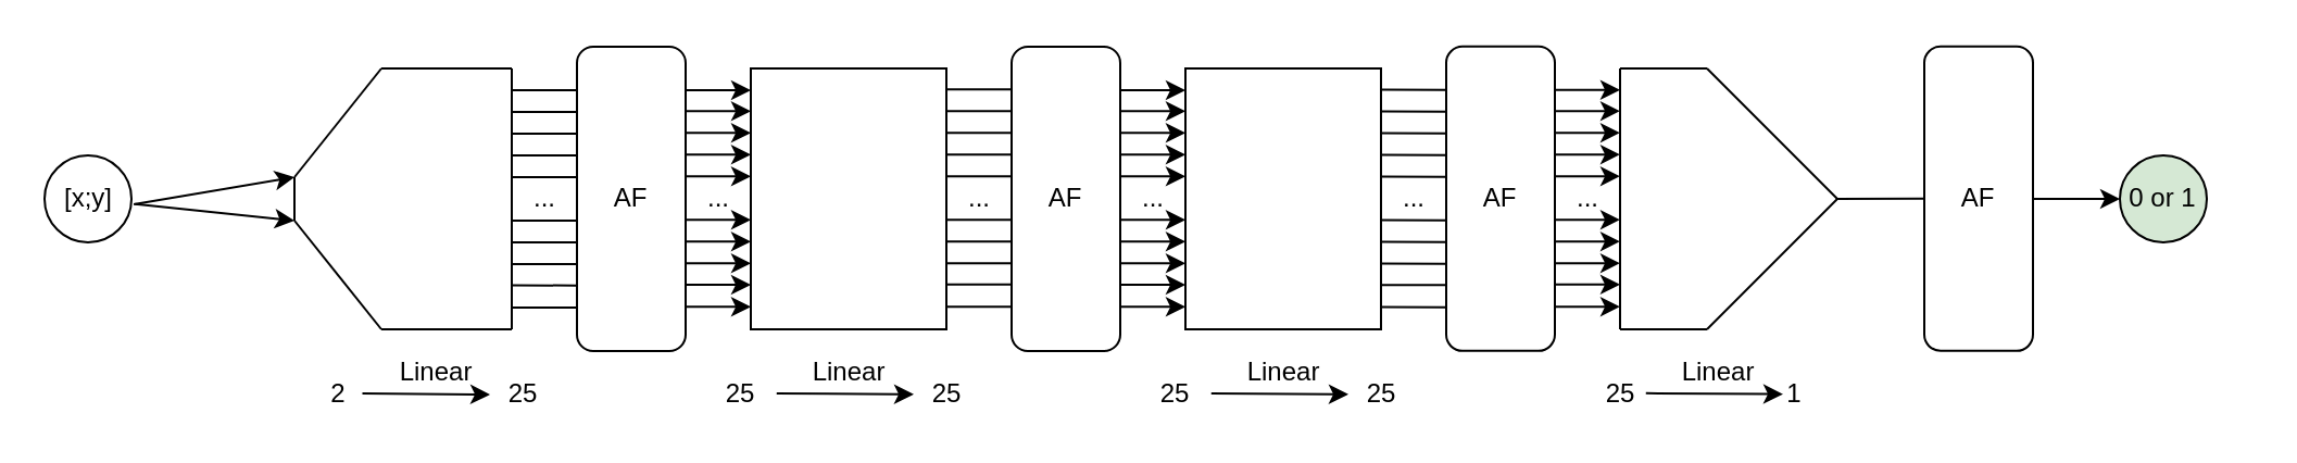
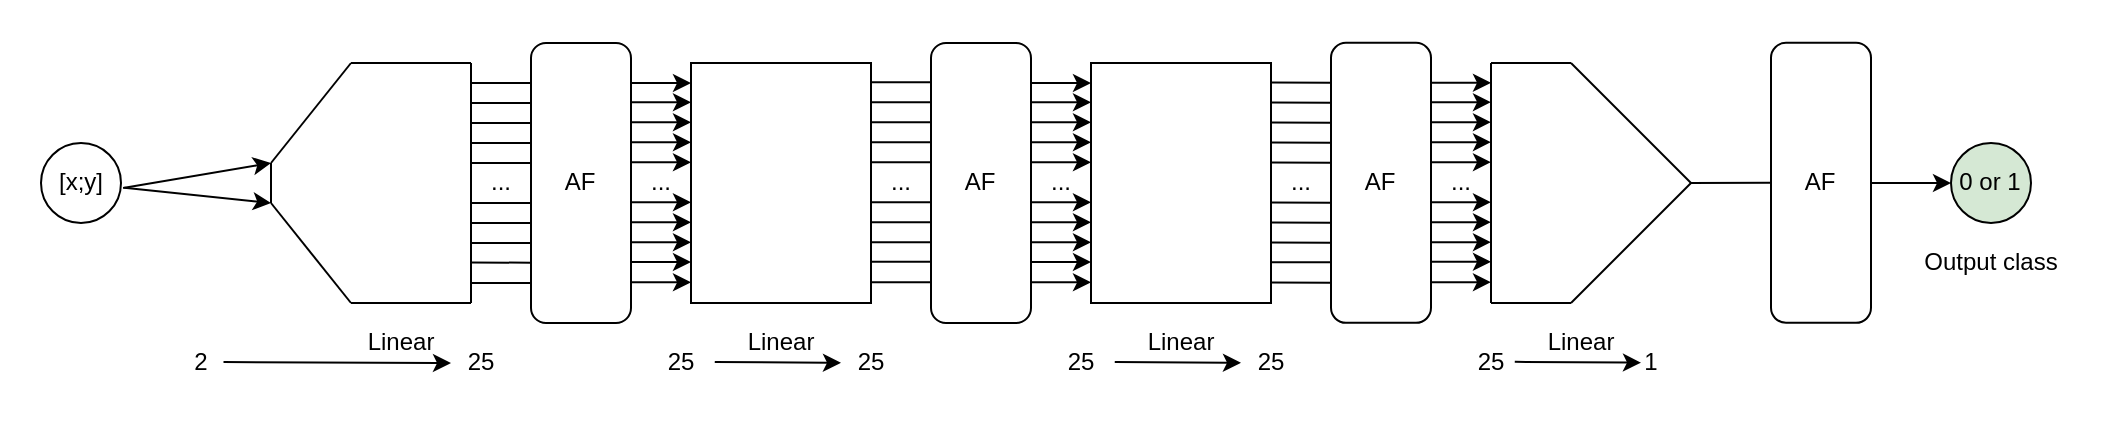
+ <mxCell id="101" value="Output class" style="text;html=1;align=center;verticalAlign=middle;resizable=0;points=[];autosize=1;strokeColor=none;fillColor=none;" vertex="1" parent="1"><mxGeometry x="955" y="121" width="80" height="20" as="geometry" /></mxCell>
- <mxCell id="12" value="2" style="text;html=1;align=center;verticalAlign=middle;resizable=0;points=[];autosize=1;strokeColor=none;fillColor=none;" vertex="1" parent="1"><mxGeometry x="145" y="171" width="20" height="20" as="geometry" /></mxCell>
+ <mxCell id="12" value="2" style="text;html=1;align=center;verticalAlign=middle;resizable=0;points=[];autosize=1;strokeColor=none;fillColor=none;" vertex="1" parent="1"><mxGeometry x="90" y="171" width="20" height="20" as="geometry" /></mxCell>
